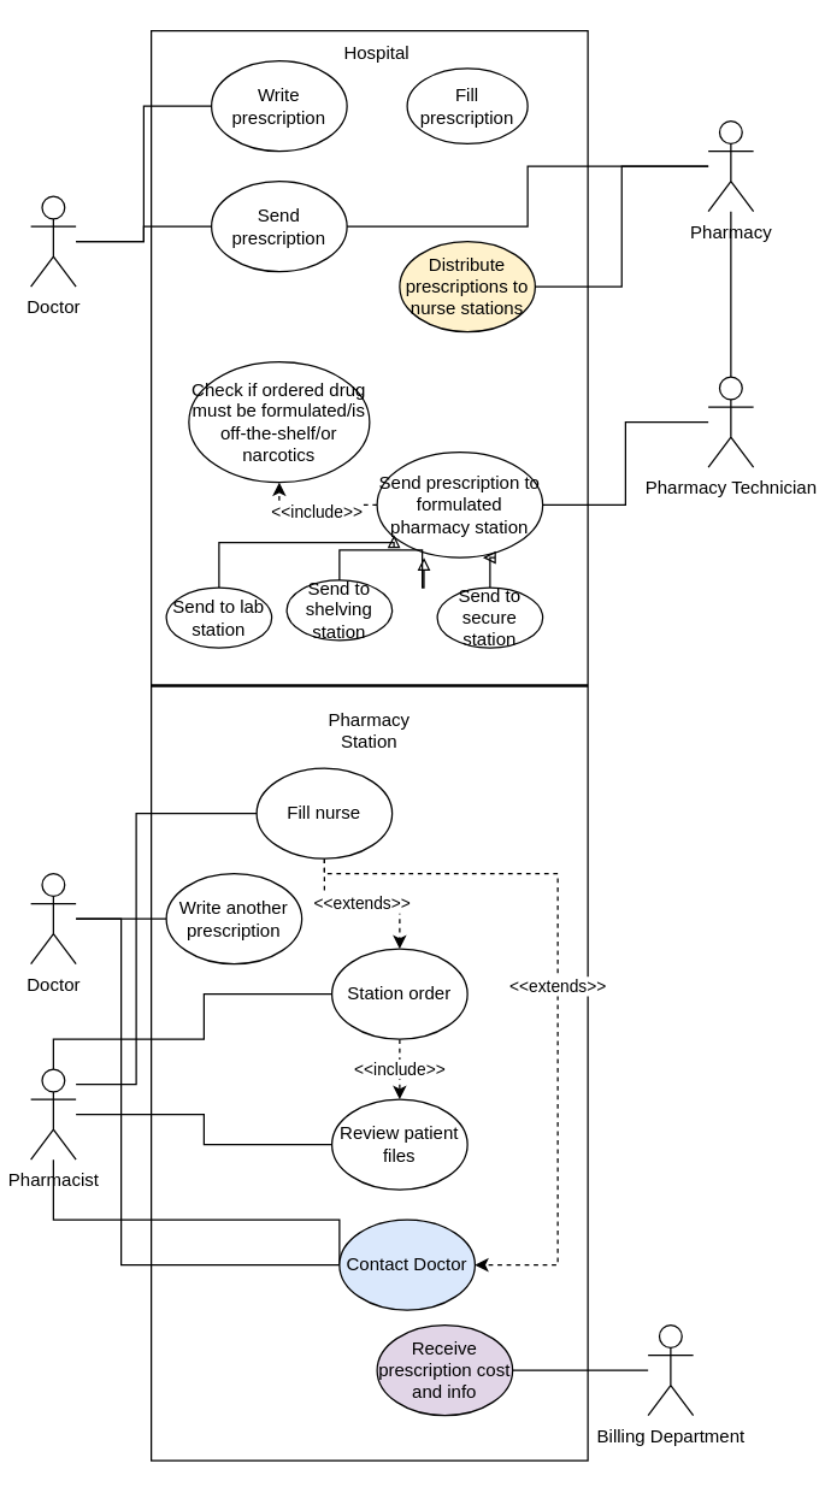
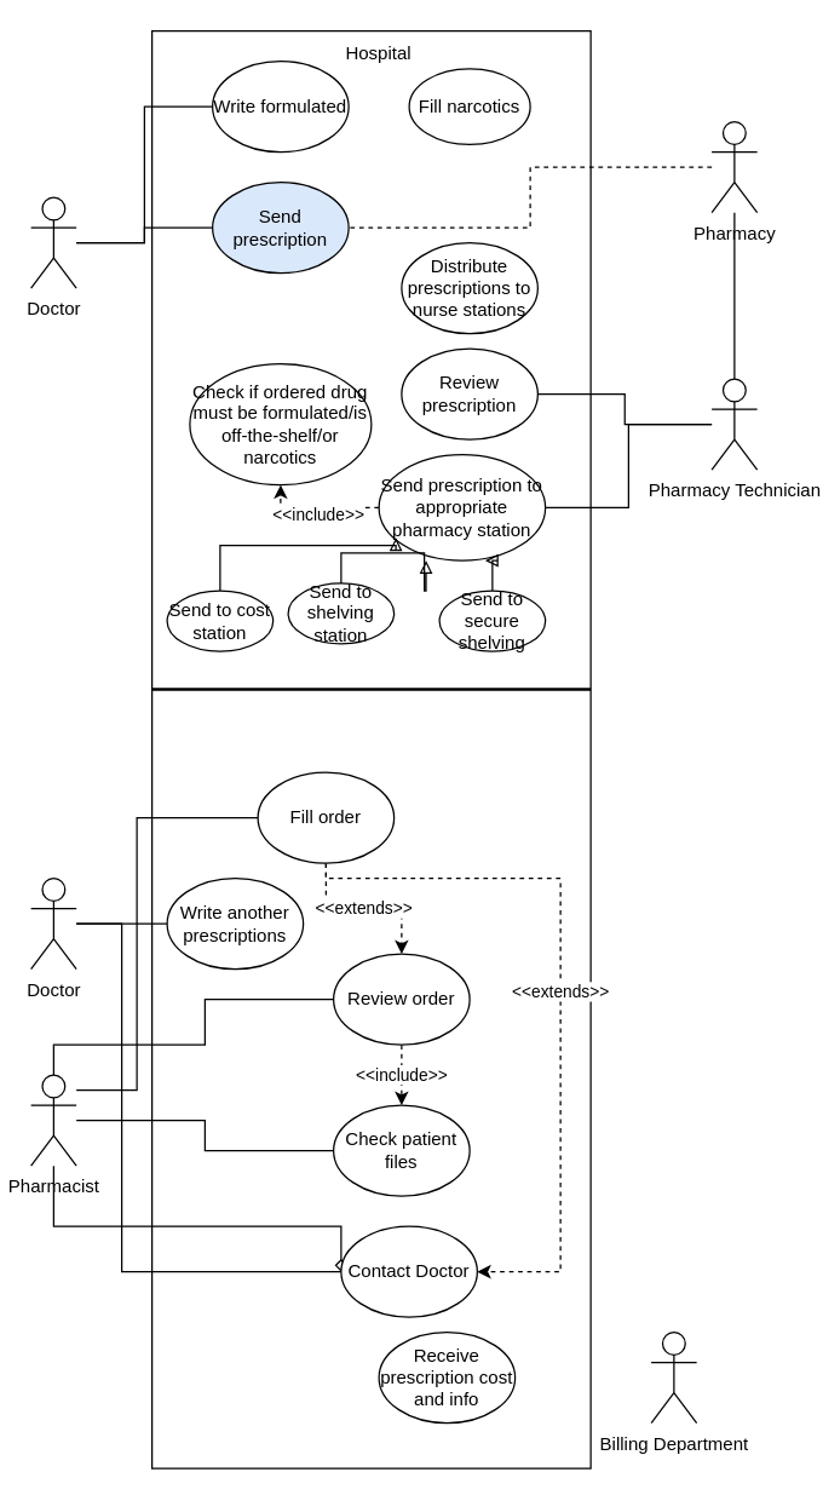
- <mxCell id="11" value="Write prescription" style="ellipse;whiteSpace=wrap;html=1;" vertex="1" parent="1"><mxGeometry x="140" y="40" width="90" height="60" as="geometry" /></mxCell>
+ <mxCell id="11" value="Write formulated" style="ellipse;whiteSpace=wrap;html=1;" vertex="1" parent="1"><mxGeometry x="140" y="40" width="90" height="60" as="geometry" /></mxCell>
- <mxCell id="15" value="Fill prescription" style="ellipse;whiteSpace=wrap;html=1;" vertex="1" parent="1"><mxGeometry x="270" y="45" width="80" height="50" as="geometry" /></mxCell>
+ <mxCell id="15" value="Fill narcotics" style="ellipse;whiteSpace=wrap;html=1;" vertex="1" parent="1"><mxGeometry x="270" y="45" width="80" height="50" as="geometry" /></mxCell>
- <mxCell id="12" value="Send prescription" style="ellipse;whiteSpace=wrap;html=1;" vertex="1" parent="1"><mxGeometry x="140" y="120" width="90" height="60" as="geometry" /></mxCell>
+ <mxCell id="12" value="Send prescription" style="ellipse;whiteSpace=wrap;html=1;fillColor=#dae8fc;" vertex="1" parent="1"><mxGeometry x="140" y="120" width="90" height="60" as="geometry" /></mxCell>
- <mxCell id="4" style="edgeStyle=orthogonalEdgeStyle;rounded=0;orthogonalLoop=1;jettySize=auto;html=1;entryX=1;entryY=0.5;entryDx=0;entryDy=0;endArrow=none;endFill=0;" edge="1" parent="1" source="7" target="12"><mxGeometry relative="1" as="geometry" /></mxCell>
+ <mxCell id="4" style="edgeStyle=orthogonalEdgeStyle;rounded=0;orthogonalLoop=1;jettySize=auto;html=1;entryX=1;entryY=0.5;entryDx=0;entryDy=0;endArrow=none;endFill=0;dashed=1;" edge="1" parent="1" source="7" target="12"><mxGeometry relative="1" as="geometry" /></mxCell>
- <mxCell id="6" style="edgeStyle=orthogonalEdgeStyle;rounded=0;orthogonalLoop=1;jettySize=auto;html=1;entryX=1;entryY=0.5;entryDx=0;entryDy=0;endArrow=none;endFill=0;" edge="1" parent="1" source="7" target="16"><mxGeometry relative="1" as="geometry" /></mxCell>
- <mxCell id="16" value="Distribute prescriptions to nurse stations" style="ellipse;whiteSpace=wrap;html=1;fillColor=#fff2cc;" vertex="1" parent="1"><mxGeometry x="265" y="160" width="90" height="60" as="geometry" /></mxCell>
+ <mxCell id="16" value="Distribute prescriptions to nurse stations" style="ellipse;whiteSpace=wrap;html=1;" vertex="1" parent="1"><mxGeometry x="265" y="160" width="90" height="60" as="geometry" /></mxCell>
+ <mxCell id="17" value="Review prescription" style="ellipse;whiteSpace=wrap;html=1;" vertex="1" parent="1"><mxGeometry x="265" y="230" width="90" height="60" as="geometry" /></mxCell>
+ <mxCell id="9" style="edgeStyle=orthogonalEdgeStyle;rounded=0;orthogonalLoop=1;jettySize=auto;html=1;entryX=1;entryY=0.5;entryDx=0;entryDy=0;endArrow=none;endFill=0;" edge="1" parent="1" source="10" target="17"><mxGeometry relative="1" as="geometry" /></mxCell>
- <mxCell id="19" value="Send prescription to formulated pharmacy station" style="ellipse;whiteSpace=wrap;html=1;" vertex="1" parent="1"><mxGeometry x="250" y="300" width="110" height="70" as="geometry" /></mxCell>
+ <mxCell id="19" value="Send prescription to appropriate pharmacy station" style="ellipse;whiteSpace=wrap;html=1;" vertex="1" parent="1"><mxGeometry x="250" y="300" width="110" height="70" as="geometry" /></mxCell>
- <mxCell id="40" value="Send to lab station" style="ellipse;whiteSpace=wrap;html=1;" vertex="1" parent="1"><mxGeometry x="110" y="390" width="70" height="40" as="geometry" /></mxCell>
+ <mxCell id="40" value="Send to cost station" style="ellipse;whiteSpace=wrap;html=1;" vertex="1" parent="1"><mxGeometry x="110" y="390" width="70" height="40" as="geometry" /></mxCell>
- <mxCell id="44" value="Send to secure station" style="ellipse;whiteSpace=wrap;html=1;" vertex="1" parent="1"><mxGeometry x="290" y="390" width="70" height="40" as="geometry" /></mxCell>
+ <mxCell id="44" value="Send to secure shelving" style="ellipse;whiteSpace=wrap;html=1;" vertex="1" parent="1"><mxGeometry x="290" y="390" width="70" height="40" as="geometry" /></mxCell>
- <mxCell id="37" value="Pharmacy Station" style="text;html=1;strokeColor=none;fillColor=none;align=center;verticalAlign=middle;whiteSpace=wrap;rounded=0;" vertex="1" parent="1"><mxGeometry x="215" y="470" width="60" height="30" as="geometry" /></mxCell>
- <mxCell id="23" value="Fill nurse" style="ellipse;whiteSpace=wrap;html=1;" vertex="1" parent="1"><mxGeometry x="170" y="510" width="90" height="60" as="geometry" /></mxCell>
+ <mxCell id="23" value="Fill order" style="ellipse;whiteSpace=wrap;html=1;" vertex="1" parent="1"><mxGeometry x="170" y="510" width="90" height="60" as="geometry" /></mxCell>
- <mxCell id="36" value="Write another prescription" style="ellipse;whiteSpace=wrap;html=1;" vertex="1" parent="1"><mxGeometry x="110" y="580" width="90" height="60" as="geometry" /></mxCell>
+ <mxCell id="36" value="Write another prescriptions" style="ellipse;whiteSpace=wrap;html=1;" vertex="1" parent="1"><mxGeometry x="110" y="580" width="90" height="60" as="geometry" /></mxCell>
- <mxCell id="31" value="Station order" style="ellipse;whiteSpace=wrap;html=1;" vertex="1" parent="1"><mxGeometry x="220" y="630" width="90" height="60" as="geometry" /></mxCell>
+ <mxCell id="31" value="Review order" style="ellipse;whiteSpace=wrap;html=1;" vertex="1" parent="1"><mxGeometry x="220" y="630" width="90" height="60" as="geometry" /></mxCell>
- <mxCell id="20" value="Review patient files" style="ellipse;whiteSpace=wrap;html=1;" vertex="1" parent="1"><mxGeometry x="220" y="730" width="90" height="60" as="geometry" /></mxCell>
+ <mxCell id="20" value="Check patient files" style="ellipse;whiteSpace=wrap;html=1;" vertex="1" parent="1"><mxGeometry x="220" y="730" width="90" height="60" as="geometry" /></mxCell>
- <mxCell id="25" style="edgeStyle=orthogonalEdgeStyle;rounded=0;orthogonalLoop=1;jettySize=auto;html=1;entryX=0;entryY=0.5;entryDx=0;entryDy=0;endArrow=none;endFill=0;" edge="1" parent="1" source="29" target="32"><mxGeometry relative="1" as="geometry"><Array as="points"><mxPoint x="35" y="810" /><mxPoint x="225" y="810" /></Array></mxGeometry></mxCell>
+ <mxCell id="25" style="edgeStyle=orthogonalEdgeStyle;rounded=0;orthogonalLoop=1;jettySize=auto;html=1;entryX=0;entryY=0.5;entryDx=0;entryDy=0;endArrow=diamond;endFill=0;" edge="1" parent="1" source="29" target="32"><mxGeometry relative="1" as="geometry"><Array as="points"><mxPoint x="35" y="810" /><mxPoint x="225" y="810" /></Array></mxGeometry></mxCell>
- <mxCell id="32" value="Contact Doctor" style="ellipse;whiteSpace=wrap;html=1;fillColor=#dae8fc;" vertex="1" parent="1"><mxGeometry x="225" y="810" width="90" height="60" as="geometry" /></mxCell>
+ <mxCell id="32" value="Contact Doctor" style="ellipse;whiteSpace=wrap;html=1;" vertex="1" parent="1"><mxGeometry x="225" y="810" width="90" height="60" as="geometry" /></mxCell>
- <mxCell id="47" value="Receive prescription cost and info" style="ellipse;whiteSpace=wrap;html=1;fillColor=#e1d5e7;" vertex="1" parent="1"><mxGeometry x="250" y="880" width="90" height="60" as="geometry" /></mxCell>
+ <mxCell id="47" value="Receive prescription cost and info" style="ellipse;whiteSpace=wrap;html=1;" vertex="1" parent="1"><mxGeometry x="250" y="880" width="90" height="60" as="geometry" /></mxCell>
- <mxCell id="45" style="edgeStyle=orthogonalEdgeStyle;rounded=0;orthogonalLoop=1;jettySize=auto;html=1;entryX=1;entryY=0.5;entryDx=0;entryDy=0;endArrow=none;endFill=0;" edge="1" parent="1" source="46" target="47"><mxGeometry relative="1" as="geometry" /></mxCell>
